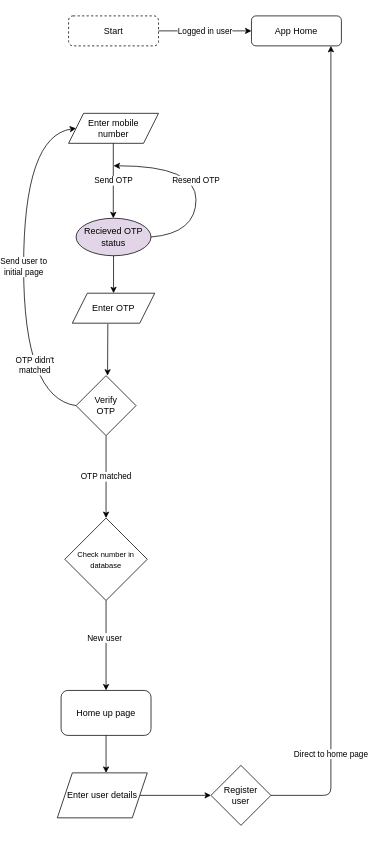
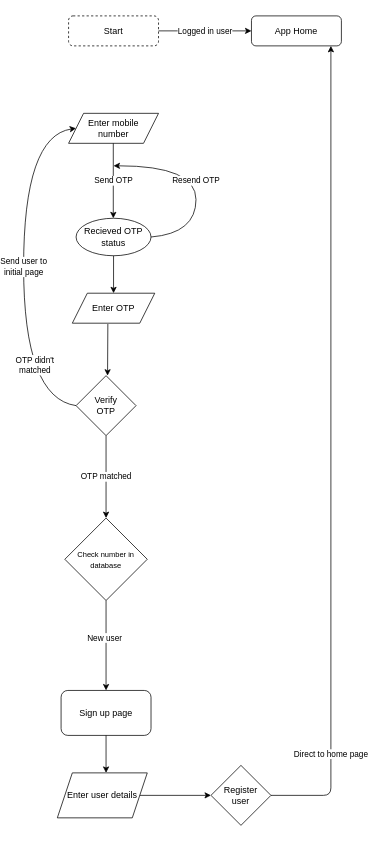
- <mxCell id="7" value="Recieved OTP&lt;br&gt;status" style="ellipse;whiteSpace=wrap;html=1;fillColor=#e1d5e7;" vertex="1" parent="1"><mxGeometry x="90" y="290" width="100" height="50" as="geometry" /></mxCell>
+ <mxCell id="7" value="Recieved OTP&lt;br&gt;status" style="ellipse;whiteSpace=wrap;html=1;" vertex="1" parent="1"><mxGeometry x="90" y="290" width="100" height="50" as="geometry" /></mxCell>
- <mxCell id="19" value="Home up page" style="rounded=1;whiteSpace=wrap;html=1;" vertex="1" parent="1"><mxGeometry x="70" y="920" width="120" height="60" as="geometry" /></mxCell>
+ <mxCell id="19" value="Sign up page" style="rounded=1;whiteSpace=wrap;html=1;" vertex="1" parent="1"><mxGeometry x="70" y="920" width="120" height="60" as="geometry" /></mxCell>
